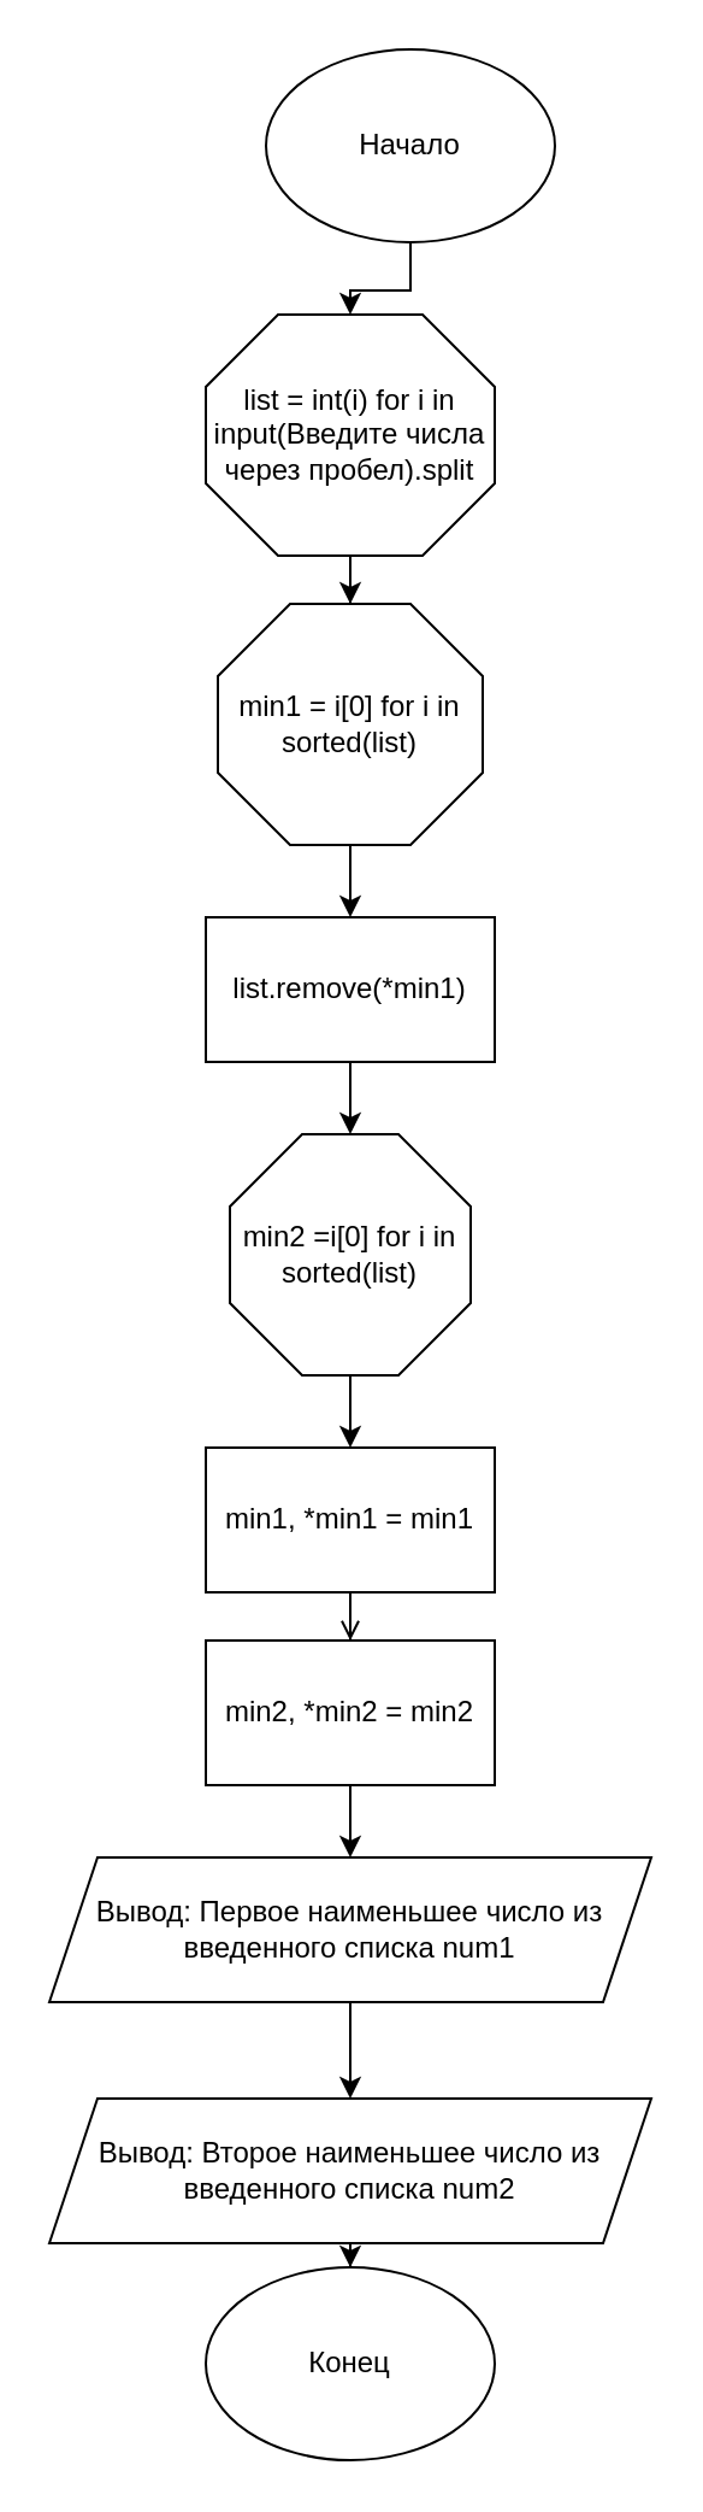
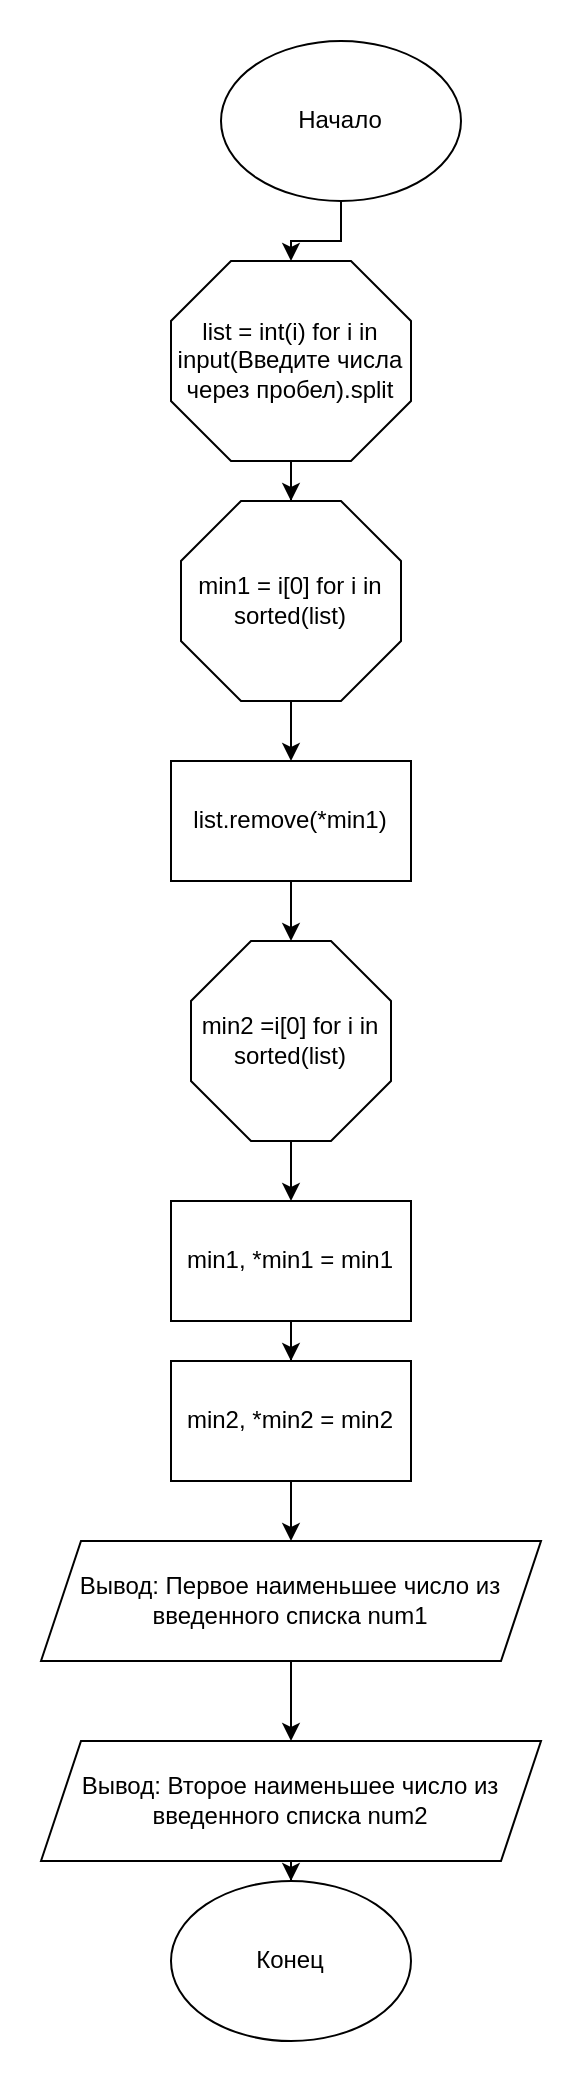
- <mxCell id="12" style="edgeStyle=orthogonalEdgeStyle;rounded=0;orthogonalLoop=1;jettySize=auto;html=1;endArrow=open;" edge="1" parent="1" source="13" target="15"><mxGeometry relative="1" as="geometry" /></mxCell>
+ <mxCell id="12" style="edgeStyle=orthogonalEdgeStyle;rounded=0;orthogonalLoop=1;jettySize=auto;html=1;" edge="1" parent="1" source="13" target="15"><mxGeometry relative="1" as="geometry" /></mxCell>
